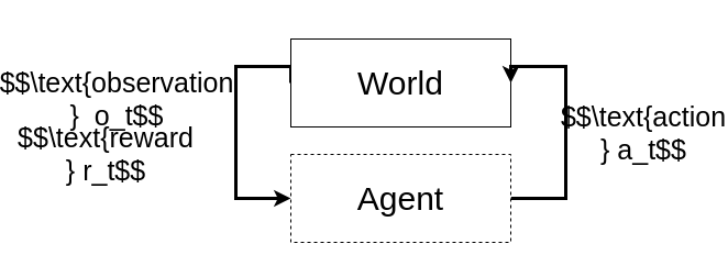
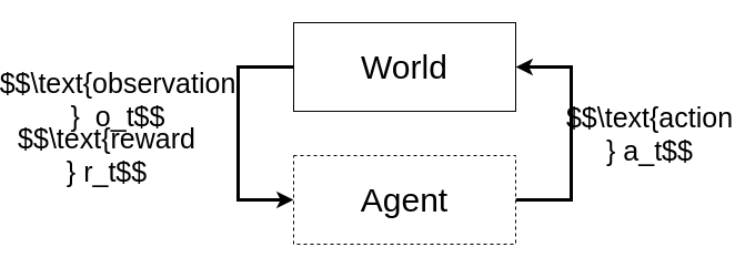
- <mxCell id="3" value="World" style="rounded=0;whiteSpace=wrap;html=1;fontSize=30;" vertex="1" parent="1"><mxGeometry x="253" y="35" width="200" height="80" as="geometry" /></mxCell>
+ <mxCell id="3" value="World" style="rounded=0;whiteSpace=wrap;html=1;fontSize=30;" vertex="1" parent="1"><mxGeometry x="253" y="20" width="200" height="80" as="geometry" /></mxCell>
